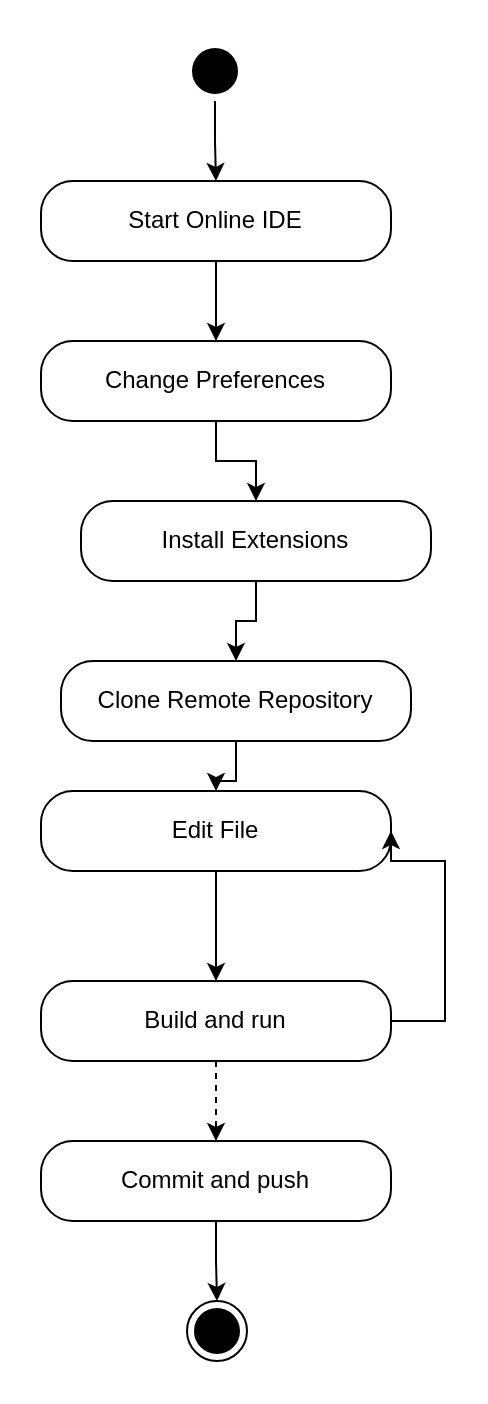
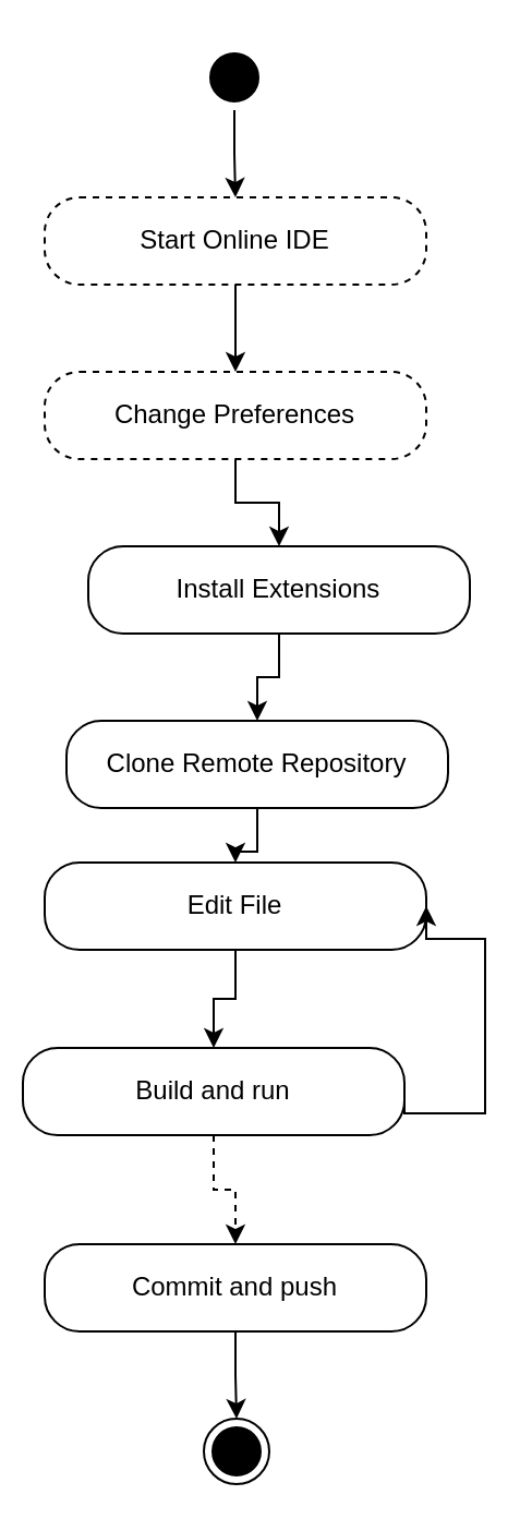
- <mxCell id="5" value="Start Online IDE" style="rounded=1;whiteSpace=wrap;html=1;arcSize=40;fontColor=#000000;fillColor=#FFFFFF;strokeColor=#000000;" vertex="1" parent="1"><mxGeometry x="20" y="90" width="175" height="40" as="geometry" /></mxCell>
+ <mxCell id="5" value="Start Online IDE" style="rounded=1;whiteSpace=wrap;html=1;arcSize=40;fontColor=#000000;fillColor=#FFFFFF;strokeColor=#000000;dashed=1;" vertex="1" parent="1"><mxGeometry x="20" y="90" width="175" height="40" as="geometry" /></mxCell>
- <mxCell id="16" value="Change Preferences" style="rounded=1;whiteSpace=wrap;html=1;arcSize=40;fontColor=#000000;fillColor=#FFFFFF;strokeColor=#000000;" vertex="1" parent="1"><mxGeometry x="20" y="170" width="175" height="40" as="geometry" /></mxCell>
+ <mxCell id="16" value="Change Preferences" style="rounded=1;whiteSpace=wrap;html=1;arcSize=40;fontColor=#000000;fillColor=#FFFFFF;strokeColor=#000000;dashed=1;" vertex="1" parent="1"><mxGeometry x="20" y="170" width="175" height="40" as="geometry" /></mxCell>
- <mxCell id="14" value="Build and run" style="rounded=1;whiteSpace=wrap;html=1;arcSize=40;fontColor=#000000;fillColor=#FFFFFF;strokeColor=#000000;" vertex="1" parent="1"><mxGeometry x="20" y="490" width="175" height="40" as="geometry" /></mxCell>
+ <mxCell id="14" value="Build and run" style="rounded=1;whiteSpace=wrap;html=1;arcSize=40;fontColor=#000000;fillColor=#FFFFFF;strokeColor=#000000;" vertex="1" parent="1"><mxGeometry x="10" y="480" width="175" height="40" as="geometry" /></mxCell>
